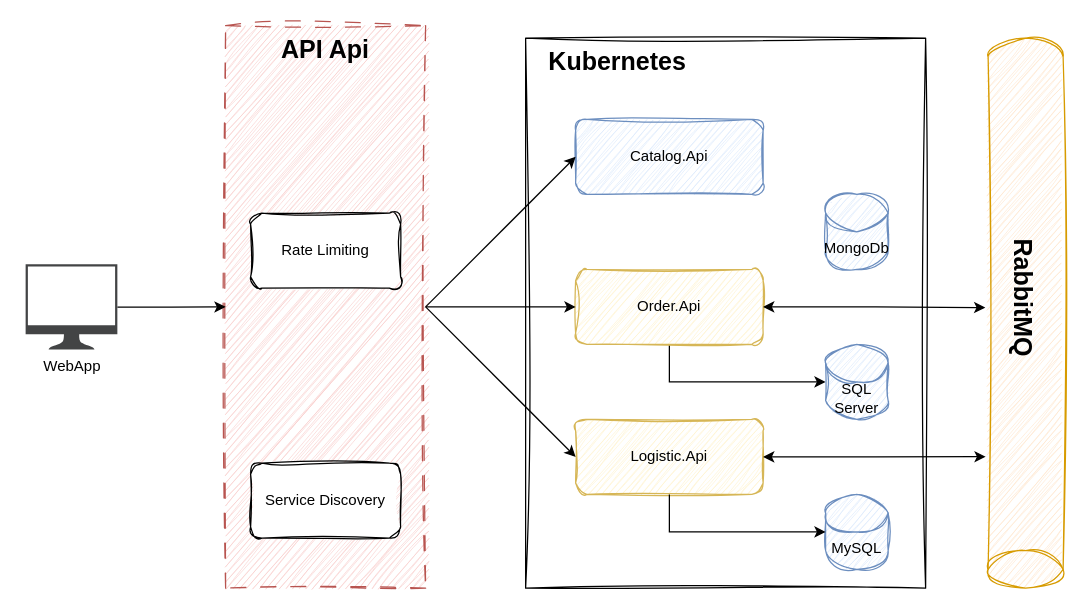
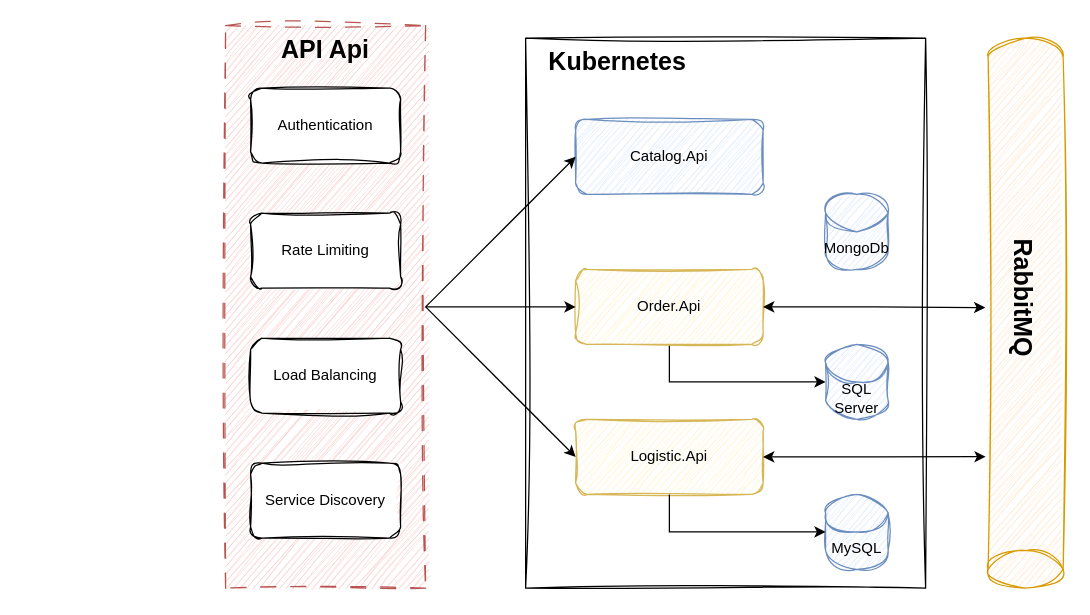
+ <mxCell id="10" value="Authentication" style="rounded=1;whiteSpace=wrap;html=1;sketch=1;curveFitting=1;jiggle=2;" parent="1" vertex="1"><mxGeometry x="200" y="70" width="120" height="60" as="geometry" /></mxCell>
- <mxCell id="14" value="WebApp" style="pointerEvents=1;shadow=0;dashed=0;html=1;strokeColor=none;fillColor=#434445;aspect=fixed;labelPosition=center;verticalLabelPosition=bottom;verticalAlign=top;align=center;outlineConnect=0;shape=mxgraph.vvd.monitor;" parent="1" vertex="1"><mxGeometry x="20" y="210.875" width="73.39" height="68.25" as="geometry" /></mxCell>
- <mxCell id="13" style="edgeStyle=orthogonalEdgeStyle;rounded=0;orthogonalLoop=1;jettySize=auto;html=1;entryX=0;entryY=0.5;entryDx=0;entryDy=0;" parent="1" source="14" target="2" edge="1"><mxGeometry relative="1" as="geometry" /></mxCell>
+ <mxCell id="12" value="Load Balancing" style="rounded=1;whiteSpace=wrap;html=1;sketch=1;curveFitting=1;jiggle=2;" parent="1" vertex="1"><mxGeometry x="200" y="270" width="120" height="60" as="geometry" /></mxCell>
